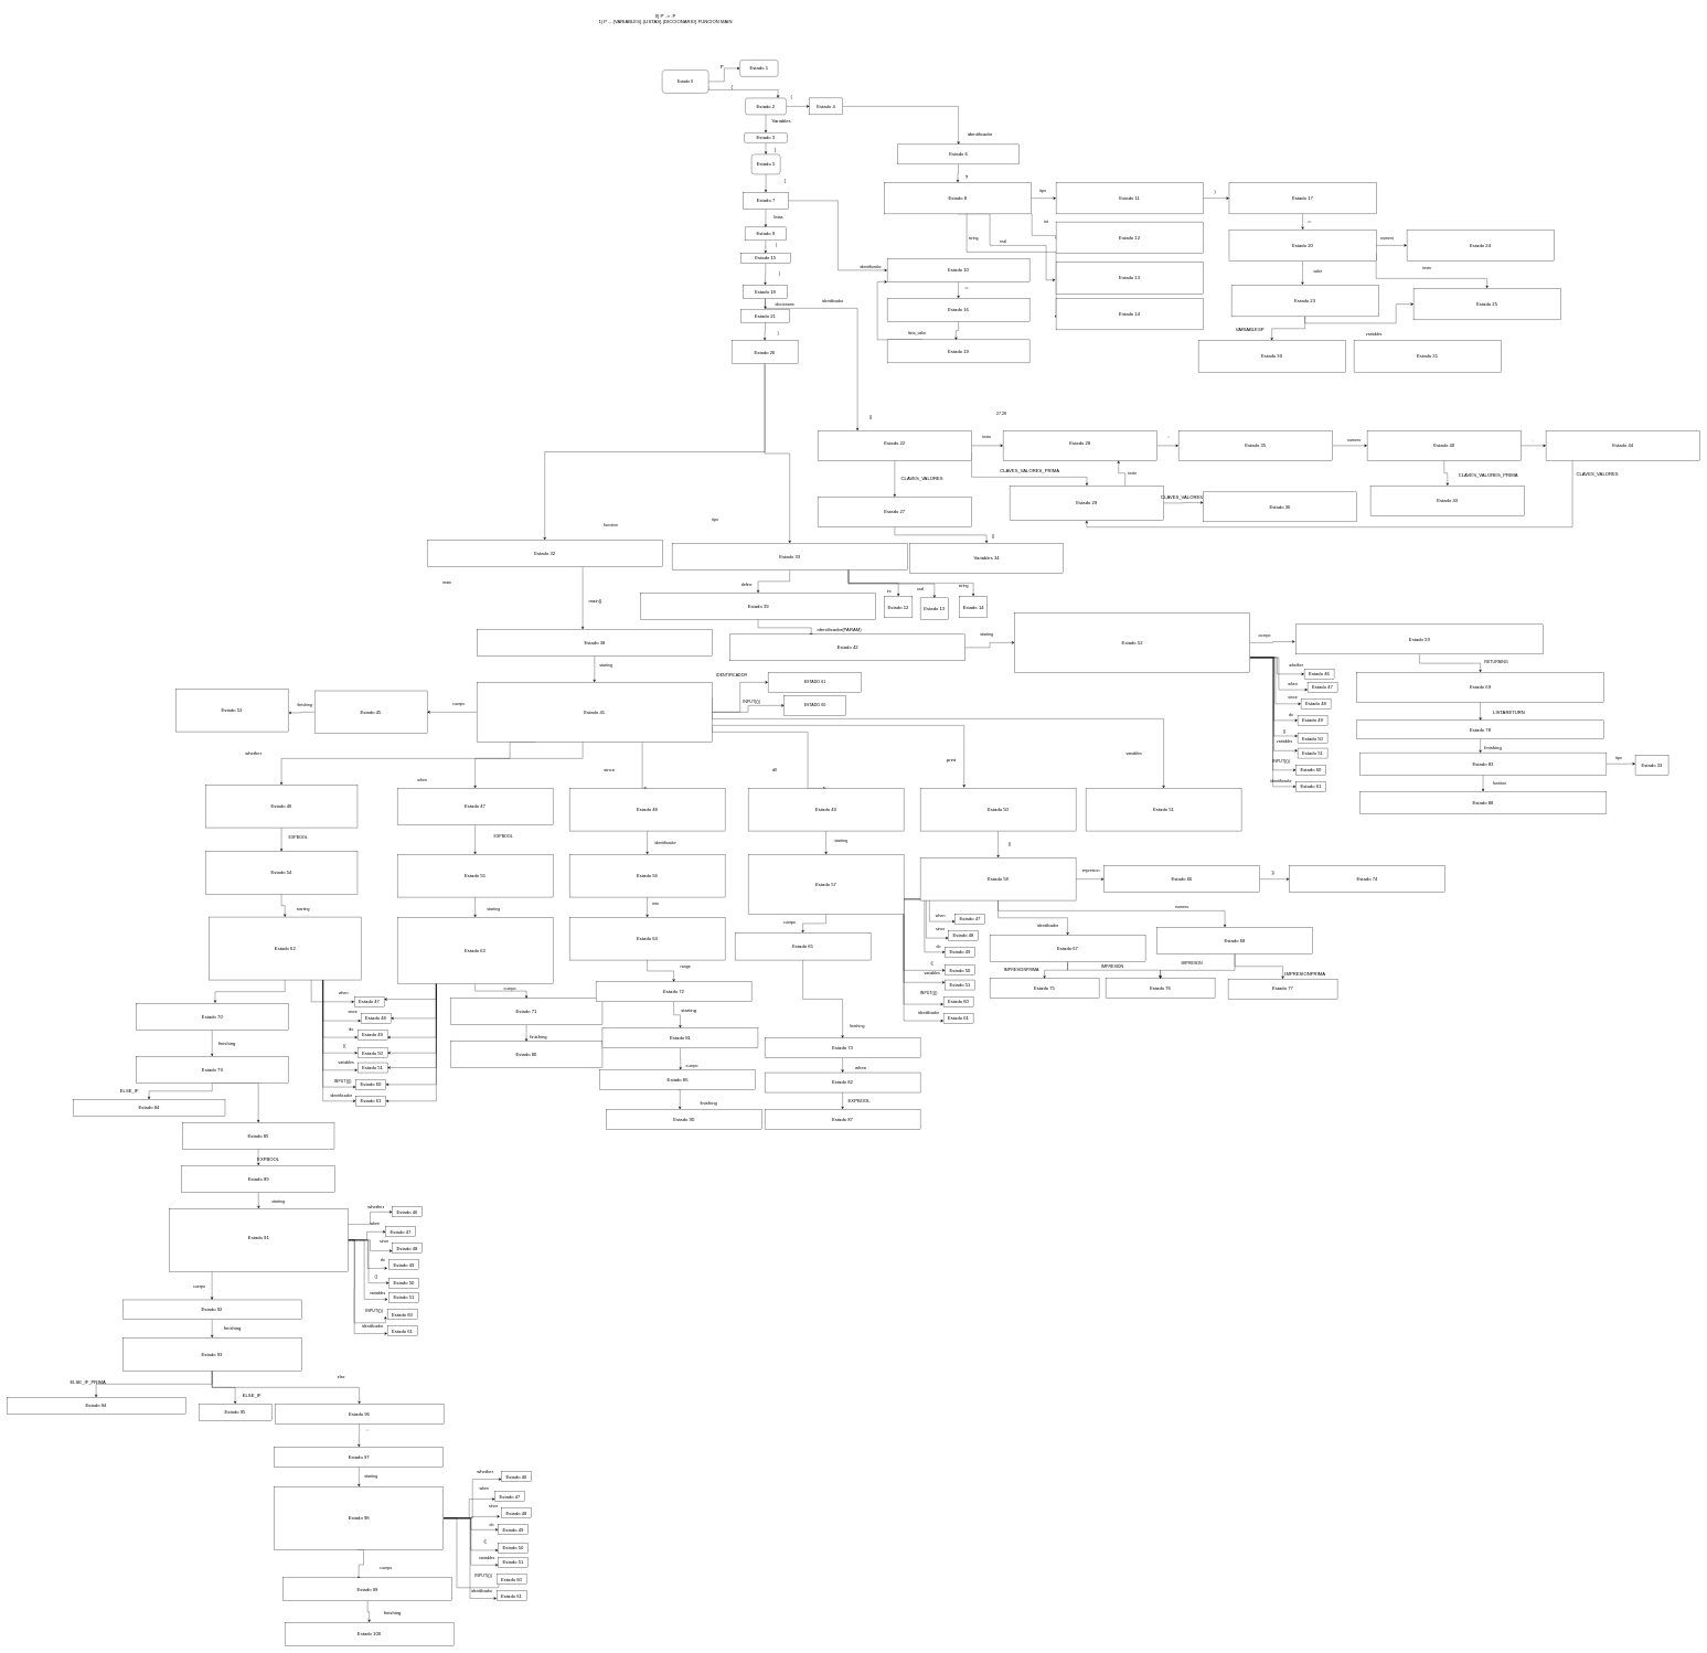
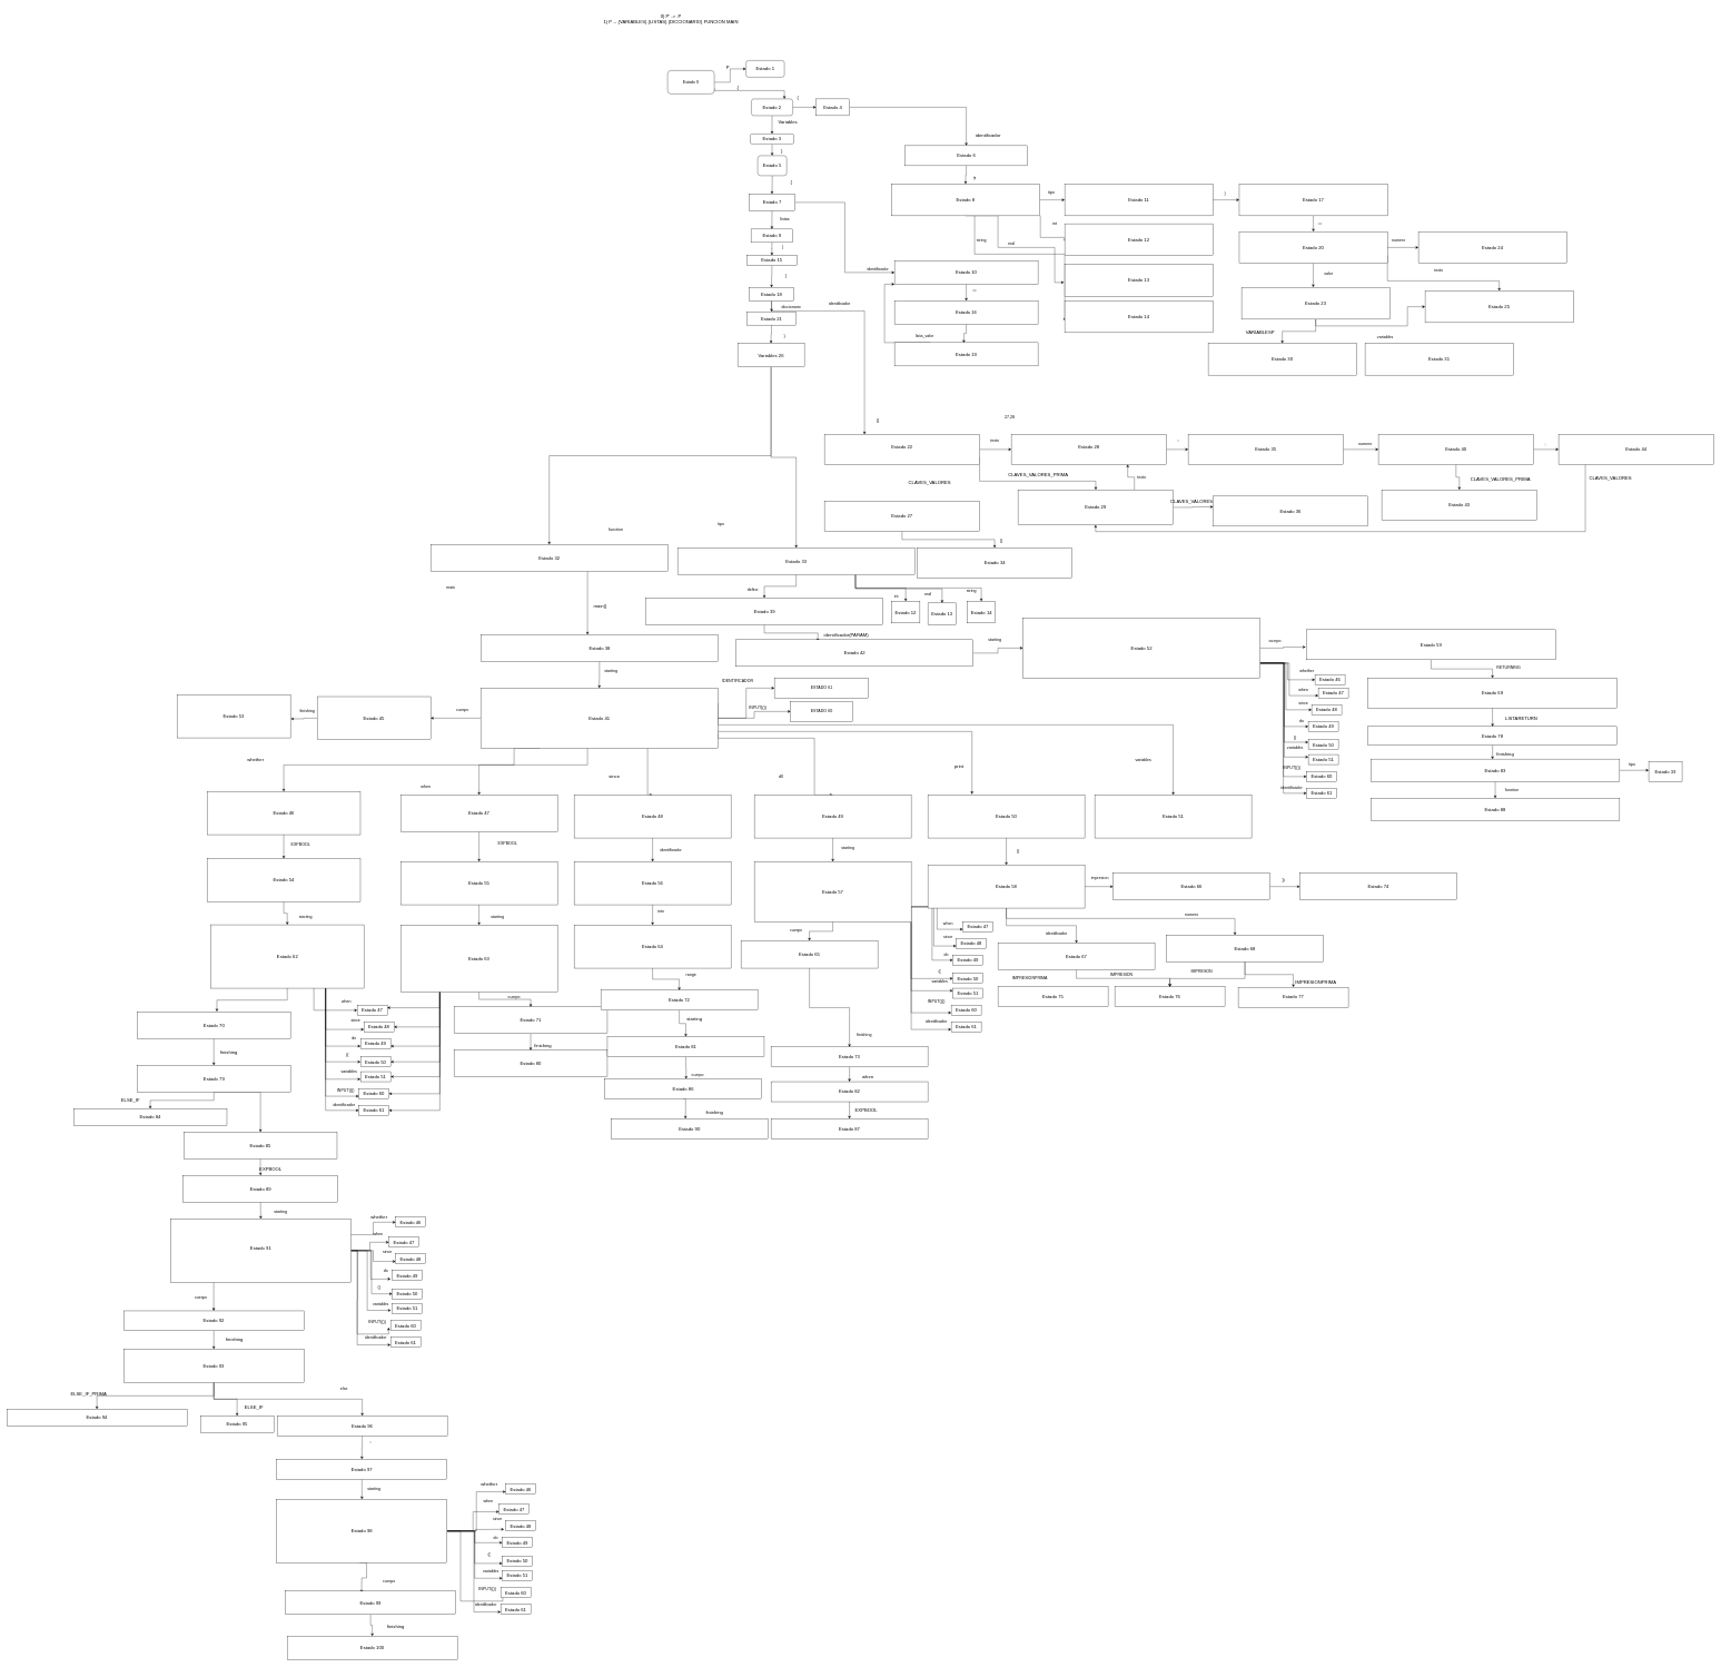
- <mxCell id="89" value="Estado 26" style="rounded=0;whiteSpace=wrap;html=1;fontSize=14;" parent="1" vertex="1"><mxGeometry x="2210" y="1027.5" width="200" height="70" as="geometry" /></mxCell>
+ <mxCell id="89" value="Variables 26" style="rounded=0;whiteSpace=wrap;html=1;fontSize=14;" parent="1" vertex="1"><mxGeometry x="2210" y="1027.5" width="200" height="70" as="geometry" /></mxCell>
- <mxCell id="78" style="edgeStyle=orthogonalEdgeStyle;rounded=0;orthogonalLoop=1;jettySize=auto;html=1;entryX=0.5;entryY=0;entryDx=0;entryDy=0;" parent="1" source="81" target="92" edge="1"><mxGeometry relative="1" as="geometry" /></mxCell>
- <mxCell id="115" value="Variables 34" style="rounded=0;whiteSpace=wrap;html=1;fontSize=14;" parent="1" vertex="1"><mxGeometry x="2747.5" y="1640" width="465" height="90" as="geometry" /></mxCell>
+ <mxCell id="115" value="Estado 34" style="rounded=0;whiteSpace=wrap;html=1;fontSize=14;" parent="1" vertex="1"><mxGeometry x="2747.5" y="1640" width="465" height="90" as="geometry" /></mxCell>
- <mxCell id="284" style="edgeStyle=orthogonalEdgeStyle;rounded=0;orthogonalLoop=1;jettySize=auto;html=1;" parent="1" source="286" target="321" edge="1"><mxGeometry relative="1" as="geometry" /></mxCell>
